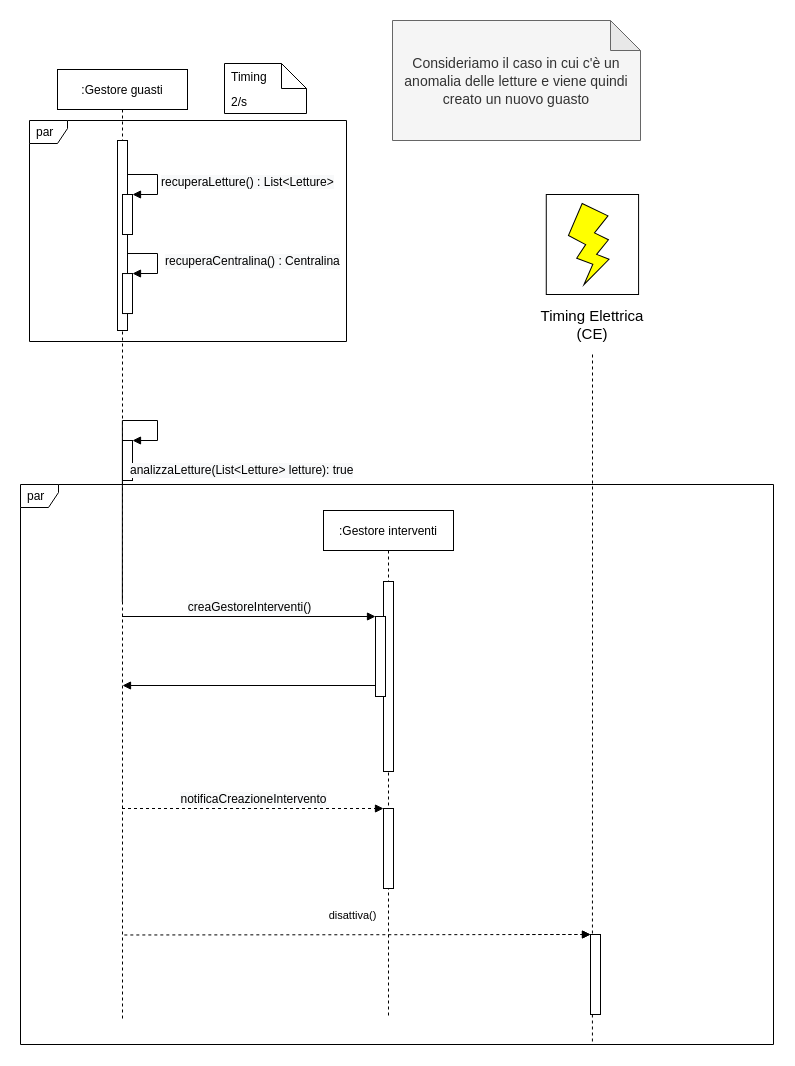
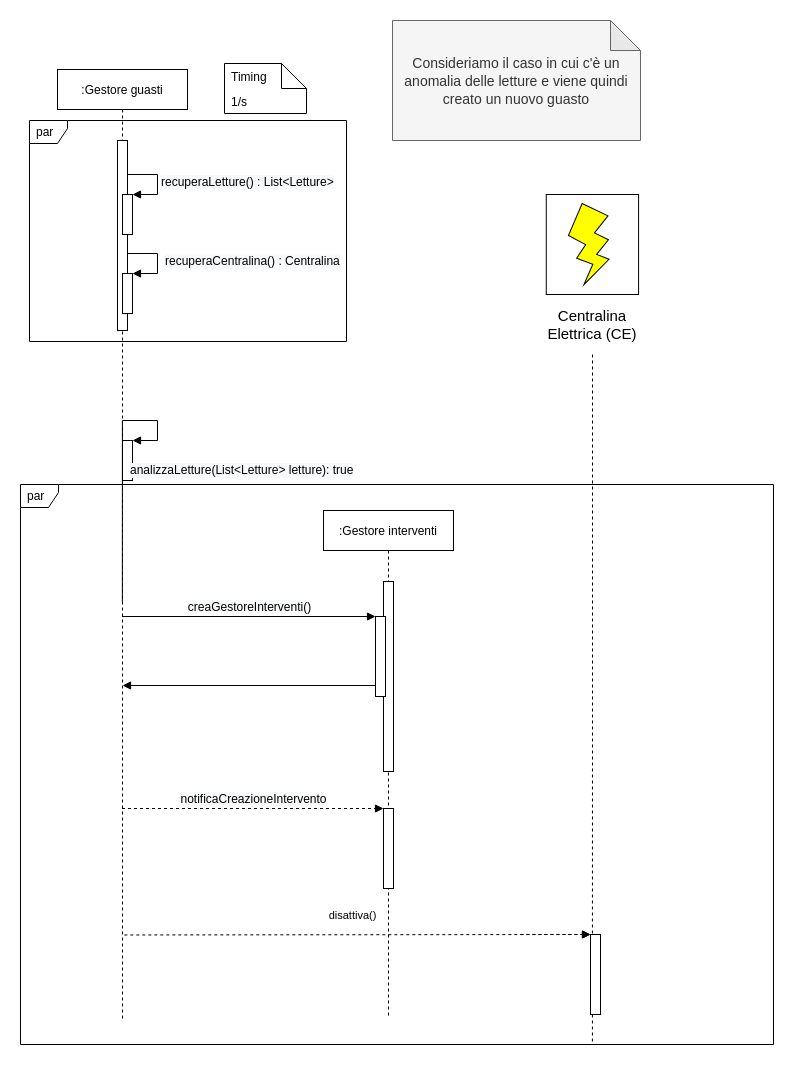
- <mxCell id="13" value="2/s" style="shape=note2;boundedLbl=1;whiteSpace=wrap;html=1;size=25;verticalAlign=top;align=left;spacingLeft=5;" vertex="1" parent="1"><mxGeometry x="224" y="63" width="82" height="50" as="geometry" /></mxCell>
+ <mxCell id="13" value="1/s" style="shape=note2;boundedLbl=1;whiteSpace=wrap;html=1;size=25;verticalAlign=top;align=left;spacingLeft=5;" vertex="1" parent="1"><mxGeometry x="224" y="63" width="82" height="50" as="geometry" /></mxCell>
- <mxCell id="27" value="Timing Elettrica (CE)" style="text;html=1;strokeColor=none;fillColor=none;align=center;verticalAlign=middle;whiteSpace=wrap;rounded=0;fontSize=15;" vertex="1" parent="23"><mxGeometry y="100" width="123.85" height="60" as="geometry" /></mxCell>
+ <mxCell id="27" value="Centralina Elettrica (CE)" style="text;html=1;strokeColor=none;fillColor=none;align=center;verticalAlign=middle;whiteSpace=wrap;rounded=0;fontSize=15;" vertex="1" parent="23"><mxGeometry y="100" width="123.85" height="60" as="geometry" /></mxCell>
